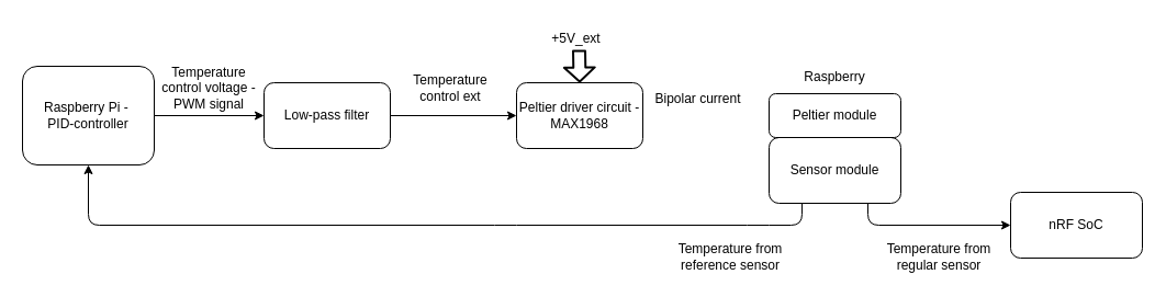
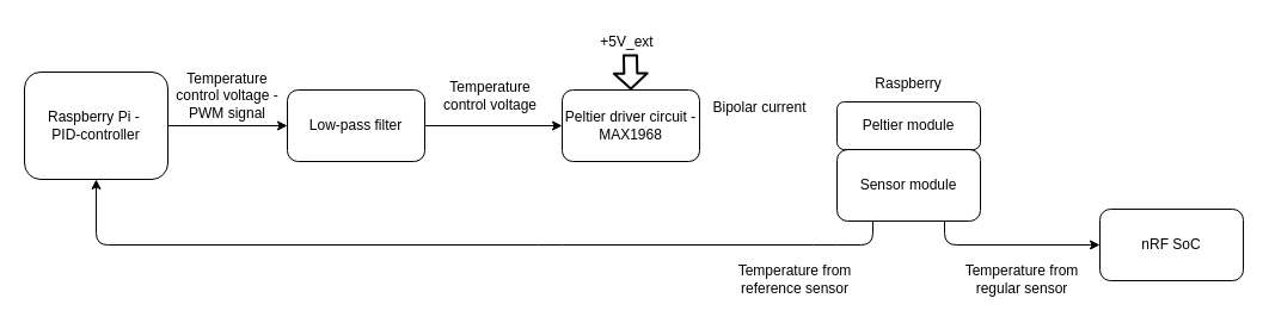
- <mxCell id="17" value="Temperature control ext" style="text;html=1;strokeColor=none;fillColor=none;align=center;verticalAlign=middle;whiteSpace=wrap;rounded=0;" parent="1" vertex="1"><mxGeometry x="360" y="65" width="100" height="30" as="geometry" /></mxCell>
+ <mxCell id="17" value="Temperature control voltage" style="text;html=1;strokeColor=none;fillColor=none;align=center;verticalAlign=middle;whiteSpace=wrap;rounded=0;" parent="1" vertex="1"><mxGeometry x="360" y="65" width="100" height="30" as="geometry" /></mxCell>
